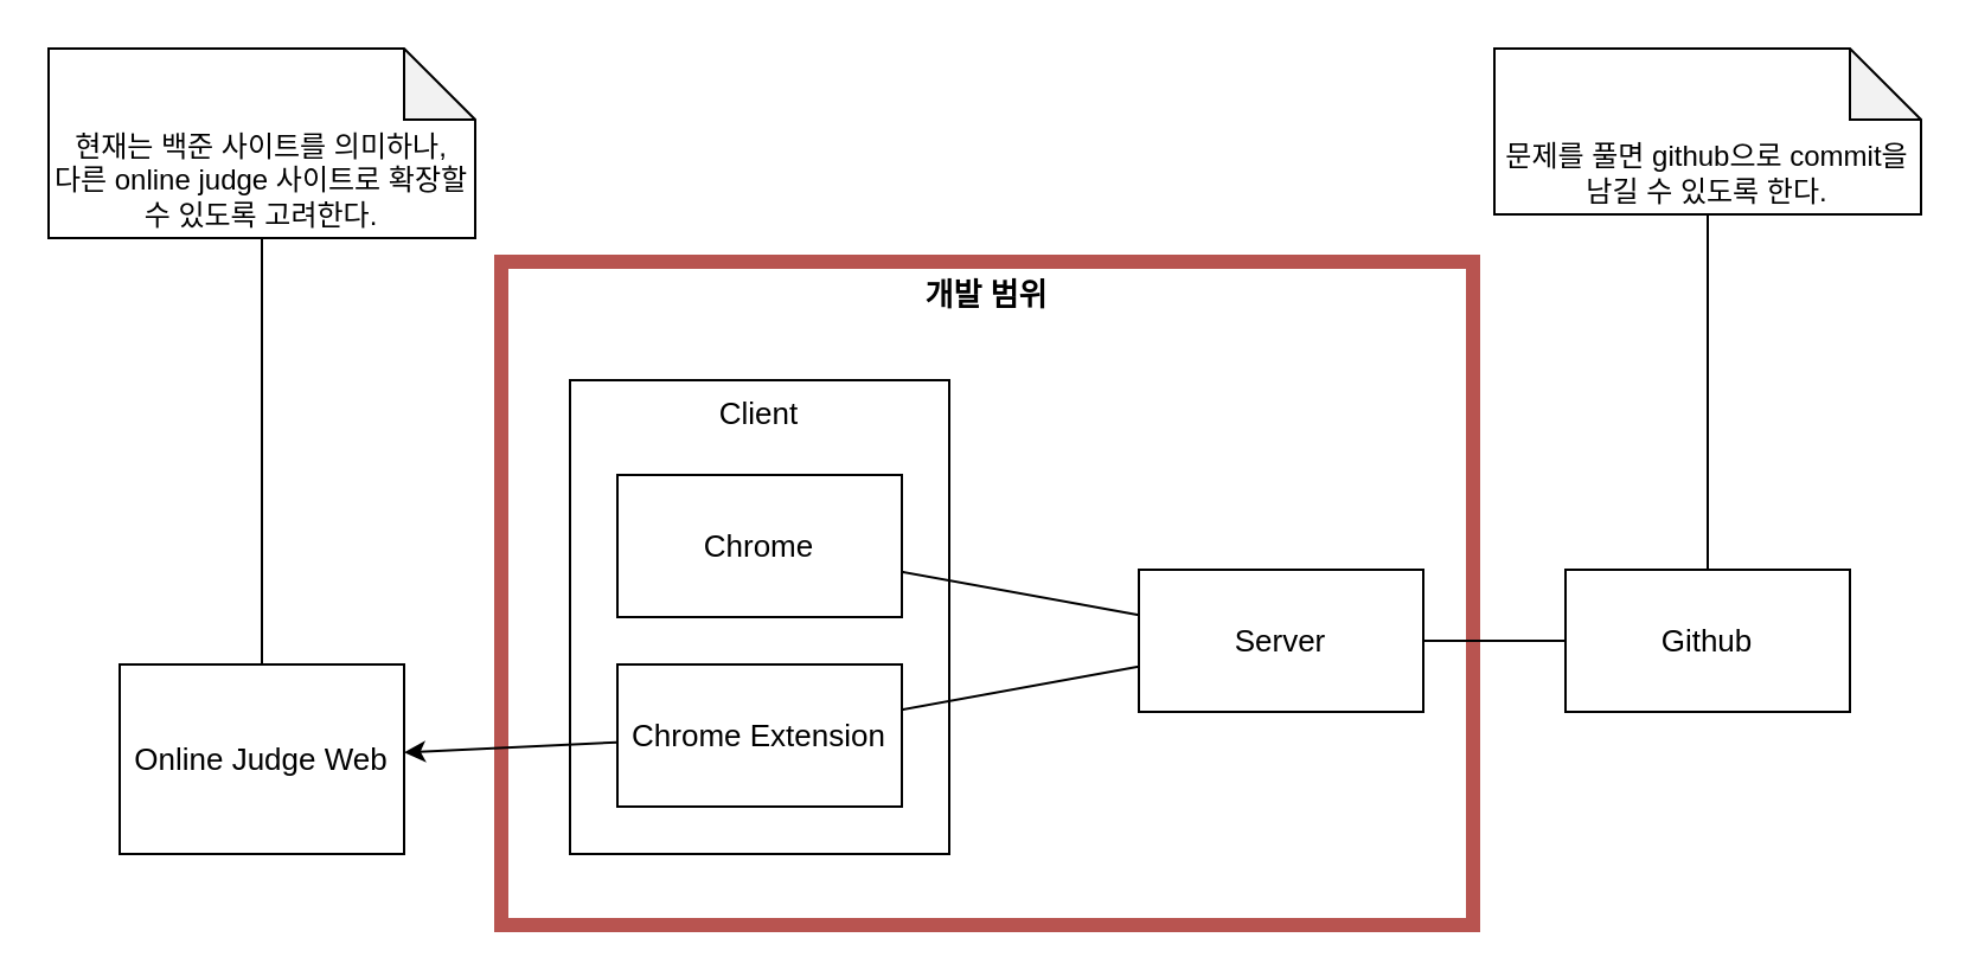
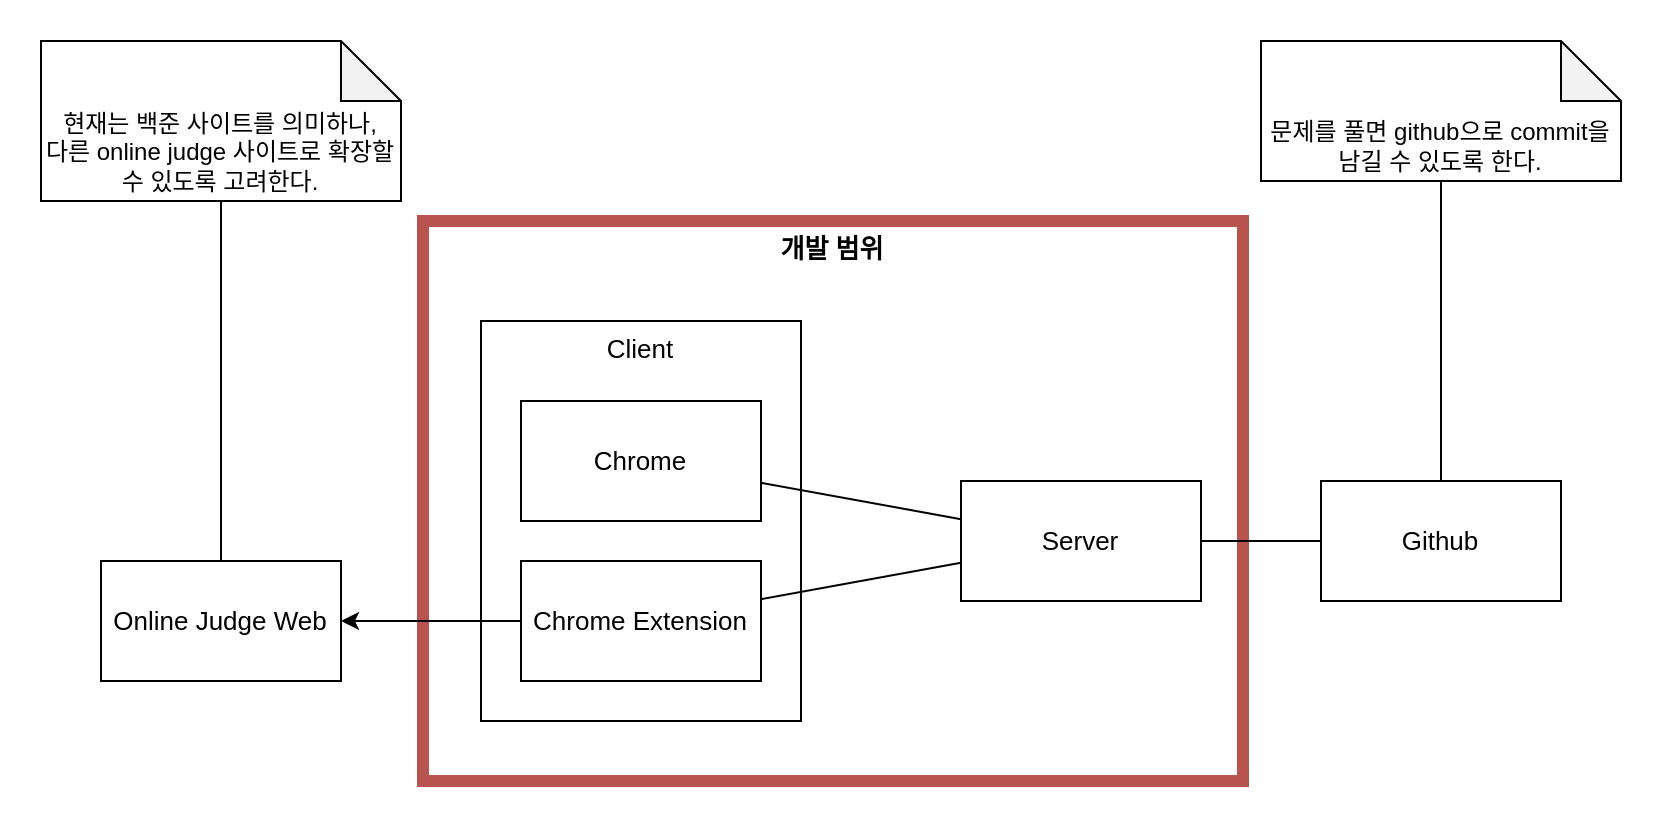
- <mxCell id="7" value="Online Judge Web" style="rounded=0;whiteSpace=wrap;html=1;fontSize=13;" vertex="1" parent="1"><mxGeometry x="50" y="280" width="120" height="80" as="geometry" /></mxCell>
+ <mxCell id="7" value="Online Judge Web" style="rounded=0;whiteSpace=wrap;html=1;fontSize=13;" vertex="1" parent="1"><mxGeometry x="50" y="280" width="120" height="60" as="geometry" /></mxCell>
